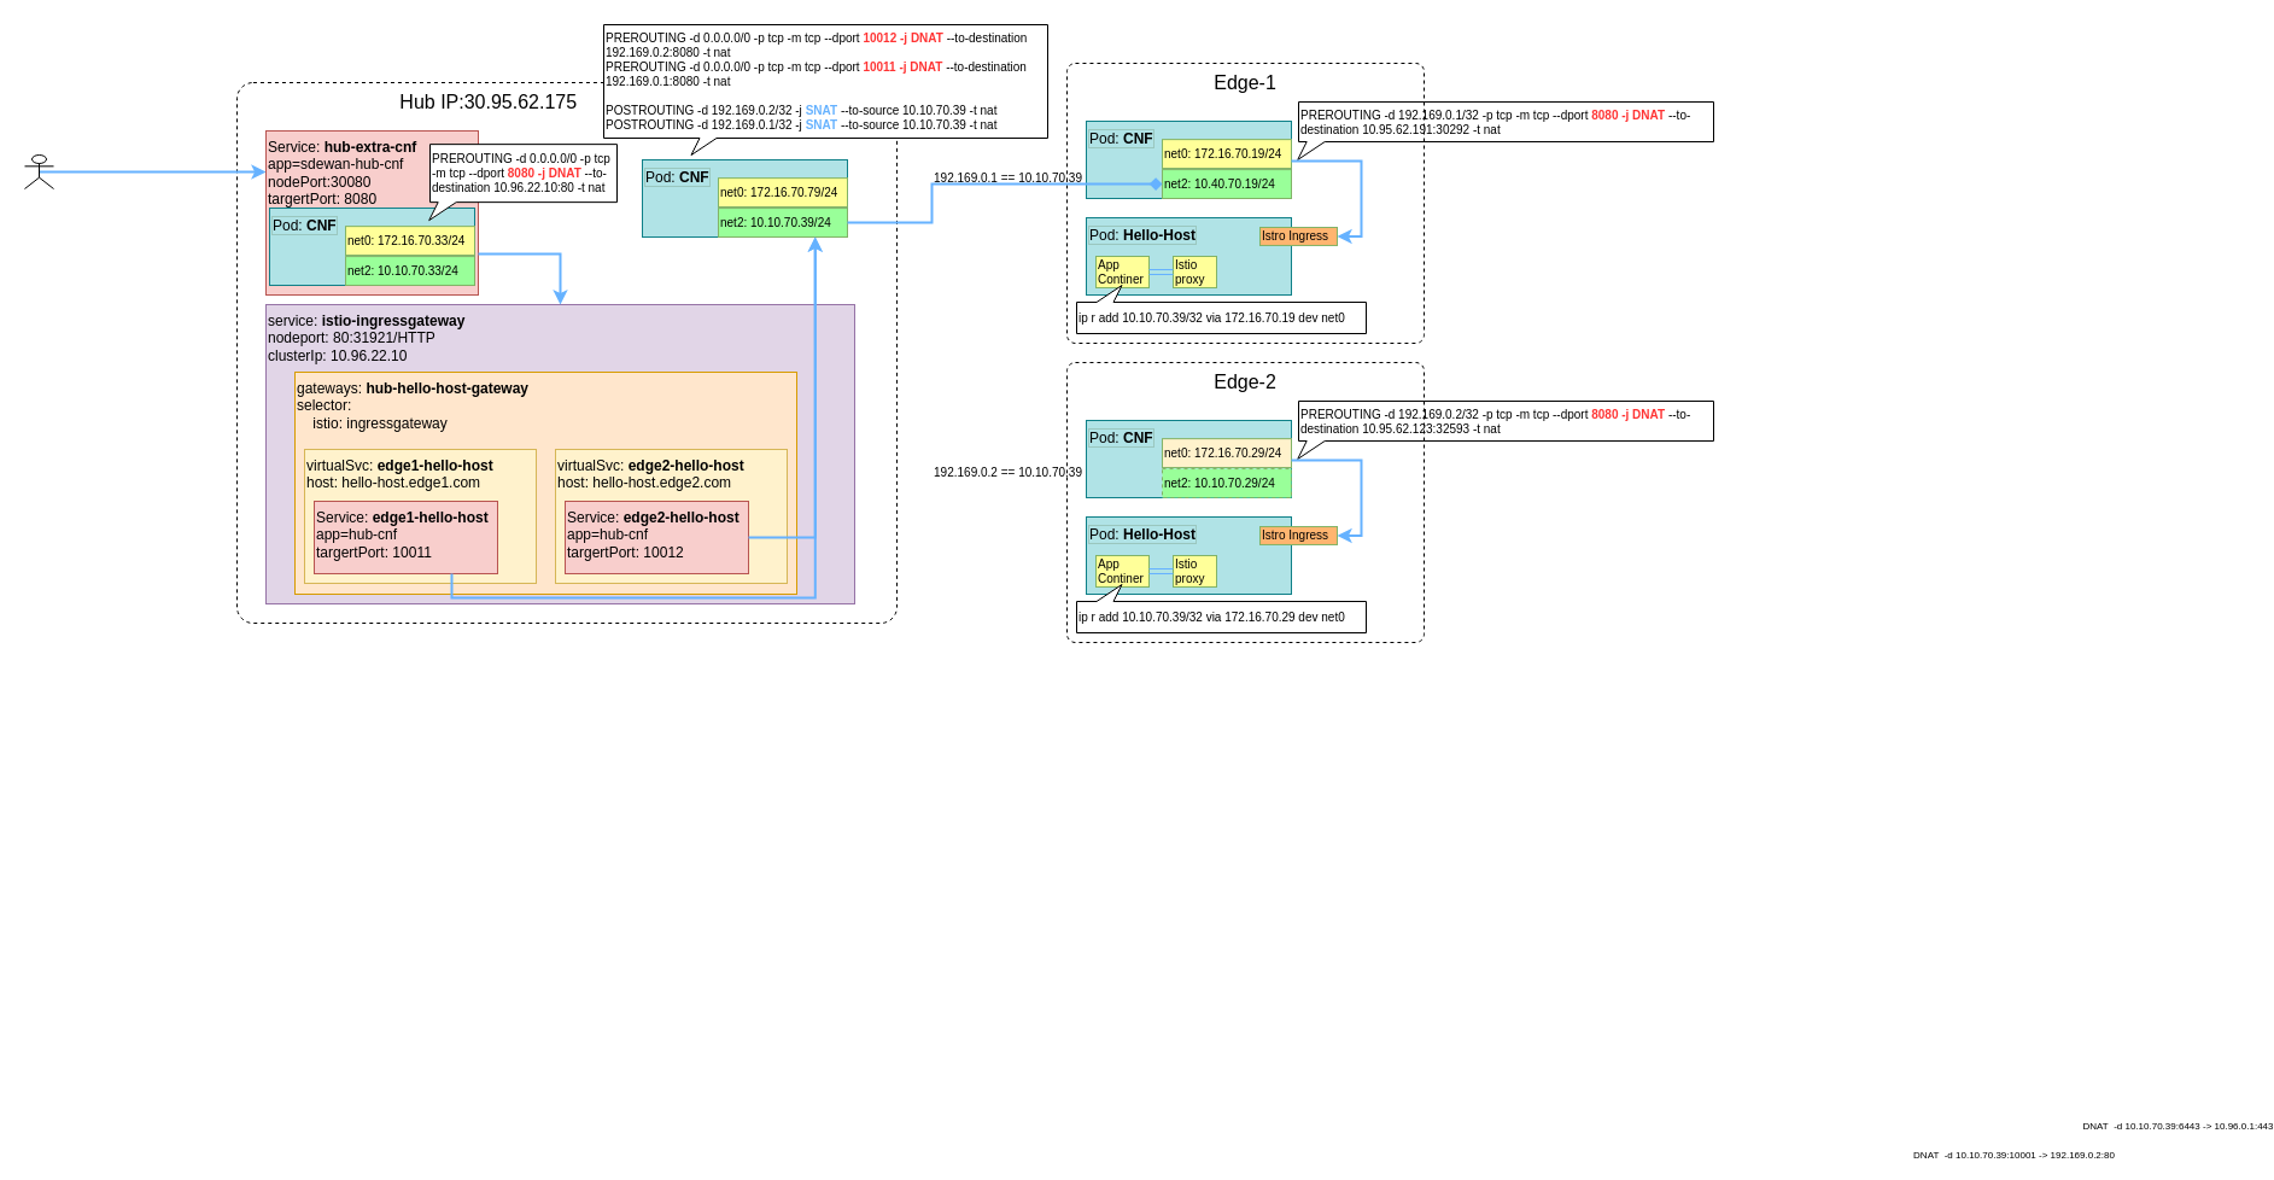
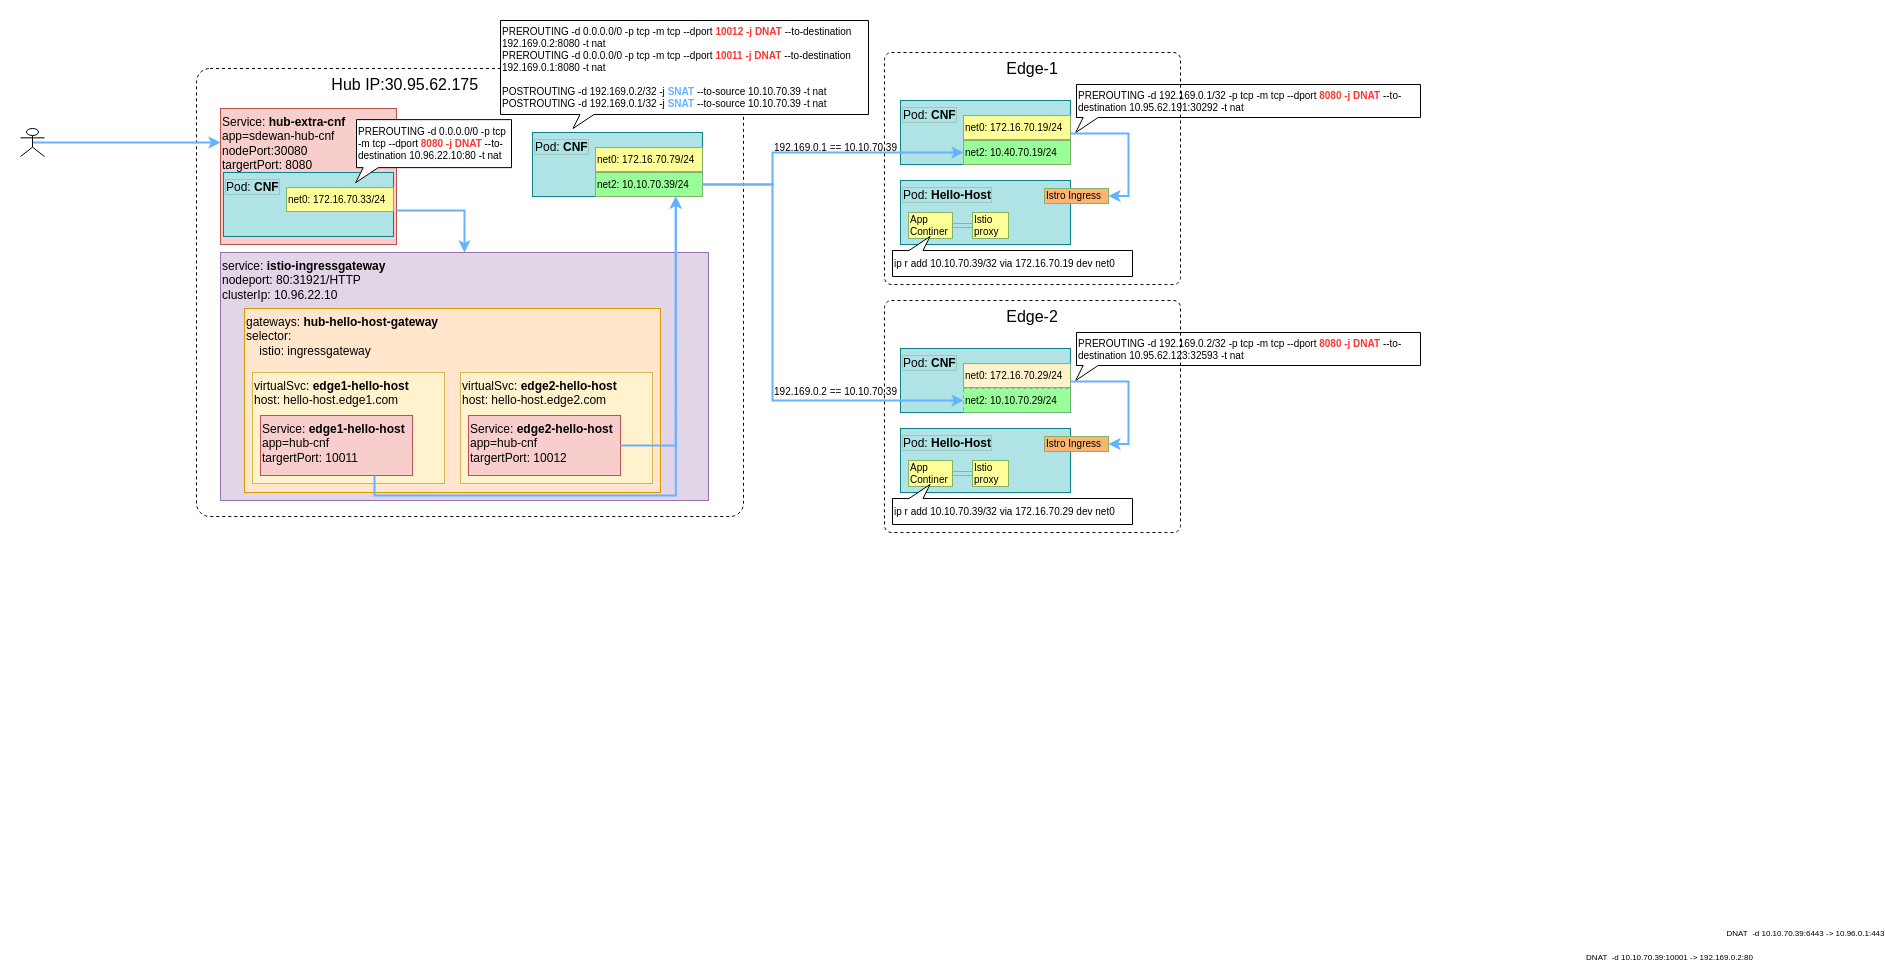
- <mxCell id="22" style="edgeStyle=orthogonalEdgeStyle;rounded=0;orthogonalLoop=1;jettySize=auto;html=1;exitX=1;exitY=0.5;exitDx=0;exitDy=0;entryX=0;entryY=0.5;entryDx=0;entryDy=0;fontSize=10;startArrow=none;startFill=0;endArrow=diamond;endFill=1;strokeWidth=2;strokeColor=#66B2FF;" parent="1" source="17" target="21" edge="1"><mxGeometry x="-8" y="552" as="geometry"><Array as="points"><mxPoint x="772" y="184" /><mxPoint x="772" y="152" /></Array></mxGeometry></mxCell>
+ <mxCell id="22" style="edgeStyle=orthogonalEdgeStyle;rounded=0;orthogonalLoop=1;jettySize=auto;html=1;exitX=1;exitY=0.5;exitDx=0;exitDy=0;entryX=0;entryY=0.5;entryDx=0;entryDy=0;fontSize=10;startArrow=none;startFill=0;endArrow=classic;endFill=1;strokeWidth=2;strokeColor=#66B2FF;" parent="1" source="17" target="21" edge="1"><mxGeometry x="-8" y="552" as="geometry"><Array as="points"><mxPoint x="772" y="184" /><mxPoint x="772" y="152" /></Array></mxGeometry></mxCell>
- <mxCell id="14" value="net2: 10.10.70.33/24" style="rounded=0;whiteSpace=wrap;html=1;strokeColor=#82b366;container=0;align=left;fillColor=#99FF99;fontSize=10;" parent="1" vertex="1"><mxGeometry x="286.024" y="212.087" width="106.973" height="23.911" as="geometry" /></mxCell>
+ <mxCell id="33" style="edgeStyle=orthogonalEdgeStyle;rounded=0;orthogonalLoop=1;jettySize=auto;html=1;exitX=1;exitY=0.5;exitDx=0;exitDy=0;entryX=0;entryY=0.5;entryDx=0;entryDy=0;fontSize=10;startArrow=none;startFill=0;endArrow=classic;endFill=1;strokeWidth=2;strokeColor=#66B2FF;" parent="1" source="17" target="32" edge="1"><mxGeometry x="-8" y="552" as="geometry"><Array as="points"><mxPoint x="772" y="184" /><mxPoint x="772" y="400" /></Array></mxGeometry></mxCell>
